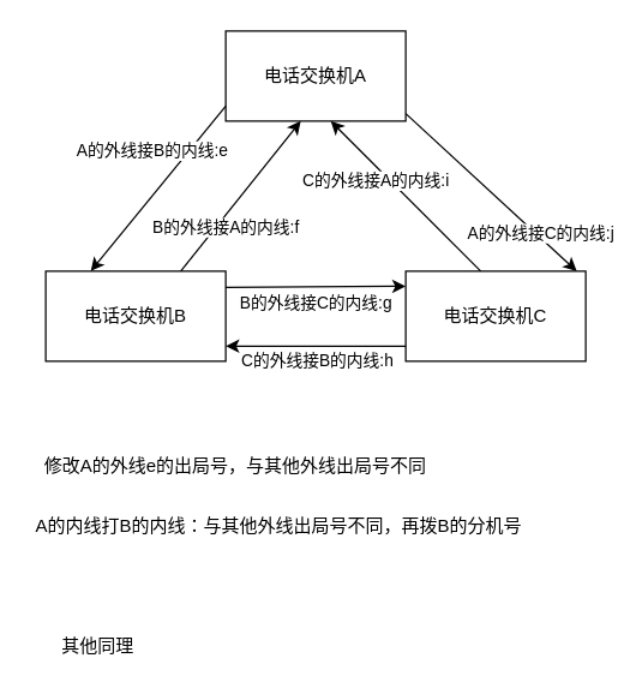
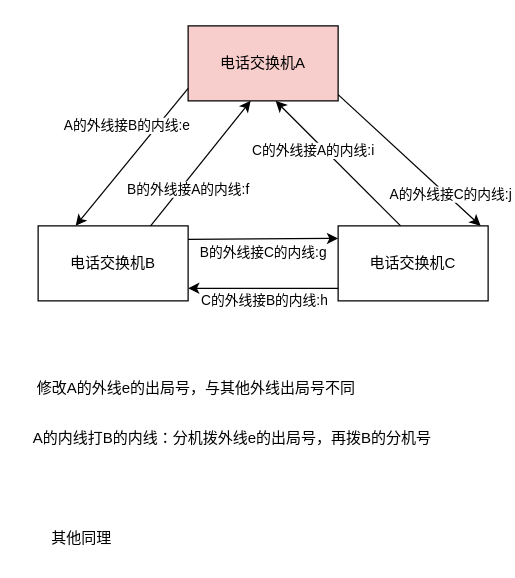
- <mxCell id="3" value="电话交换机A" style="whiteSpace=wrap;html=1;" parent="1" vertex="1"><mxGeometry x="150" y="20" width="120" height="60" as="geometry" /></mxCell>
+ <mxCell id="3" value="电话交换机A" style="whiteSpace=wrap;html=1;fillColor=#f8cecc;" parent="1" vertex="1"><mxGeometry x="150" y="20" width="120" height="60" as="geometry" /></mxCell>
- <mxCell id="17" value="A的内线打B的内线：与其他外线出局号不同，再拨B的分机号" style="text;html=1;align=center;verticalAlign=middle;resizable=0;points=[];autosize=1;strokeColor=none;" parent="1" vertex="1"><mxGeometry x="20" y="340" width="330" height="20" as="geometry" /></mxCell>
+ <mxCell id="17" value="A的内线打B的内线：分机拨外线e的出局号，再拨B的分机号" style="text;html=1;align=center;verticalAlign=middle;resizable=0;points=[];autosize=1;strokeColor=none;" parent="1" vertex="1"><mxGeometry x="20" y="340" width="330" height="20" as="geometry" /></mxCell>
